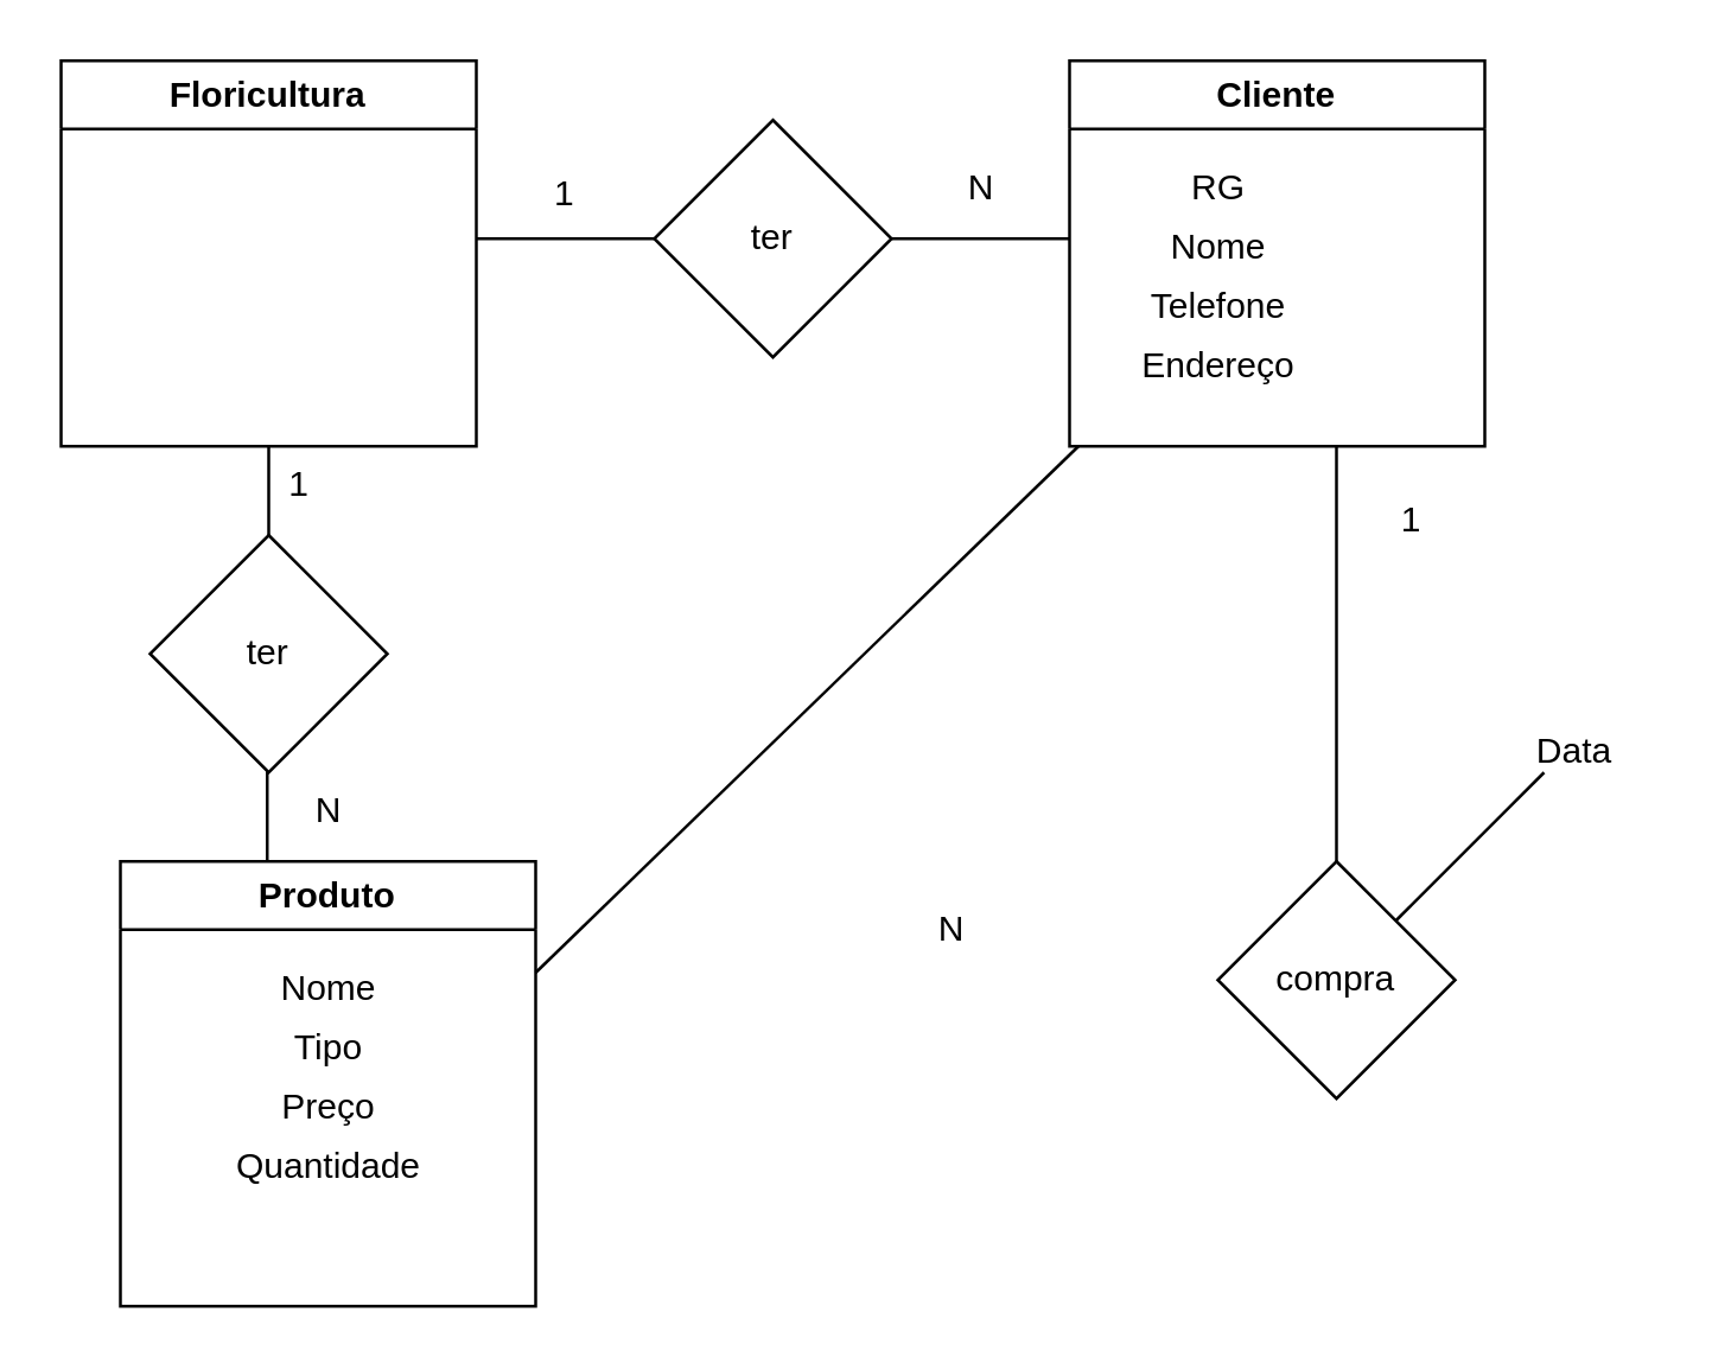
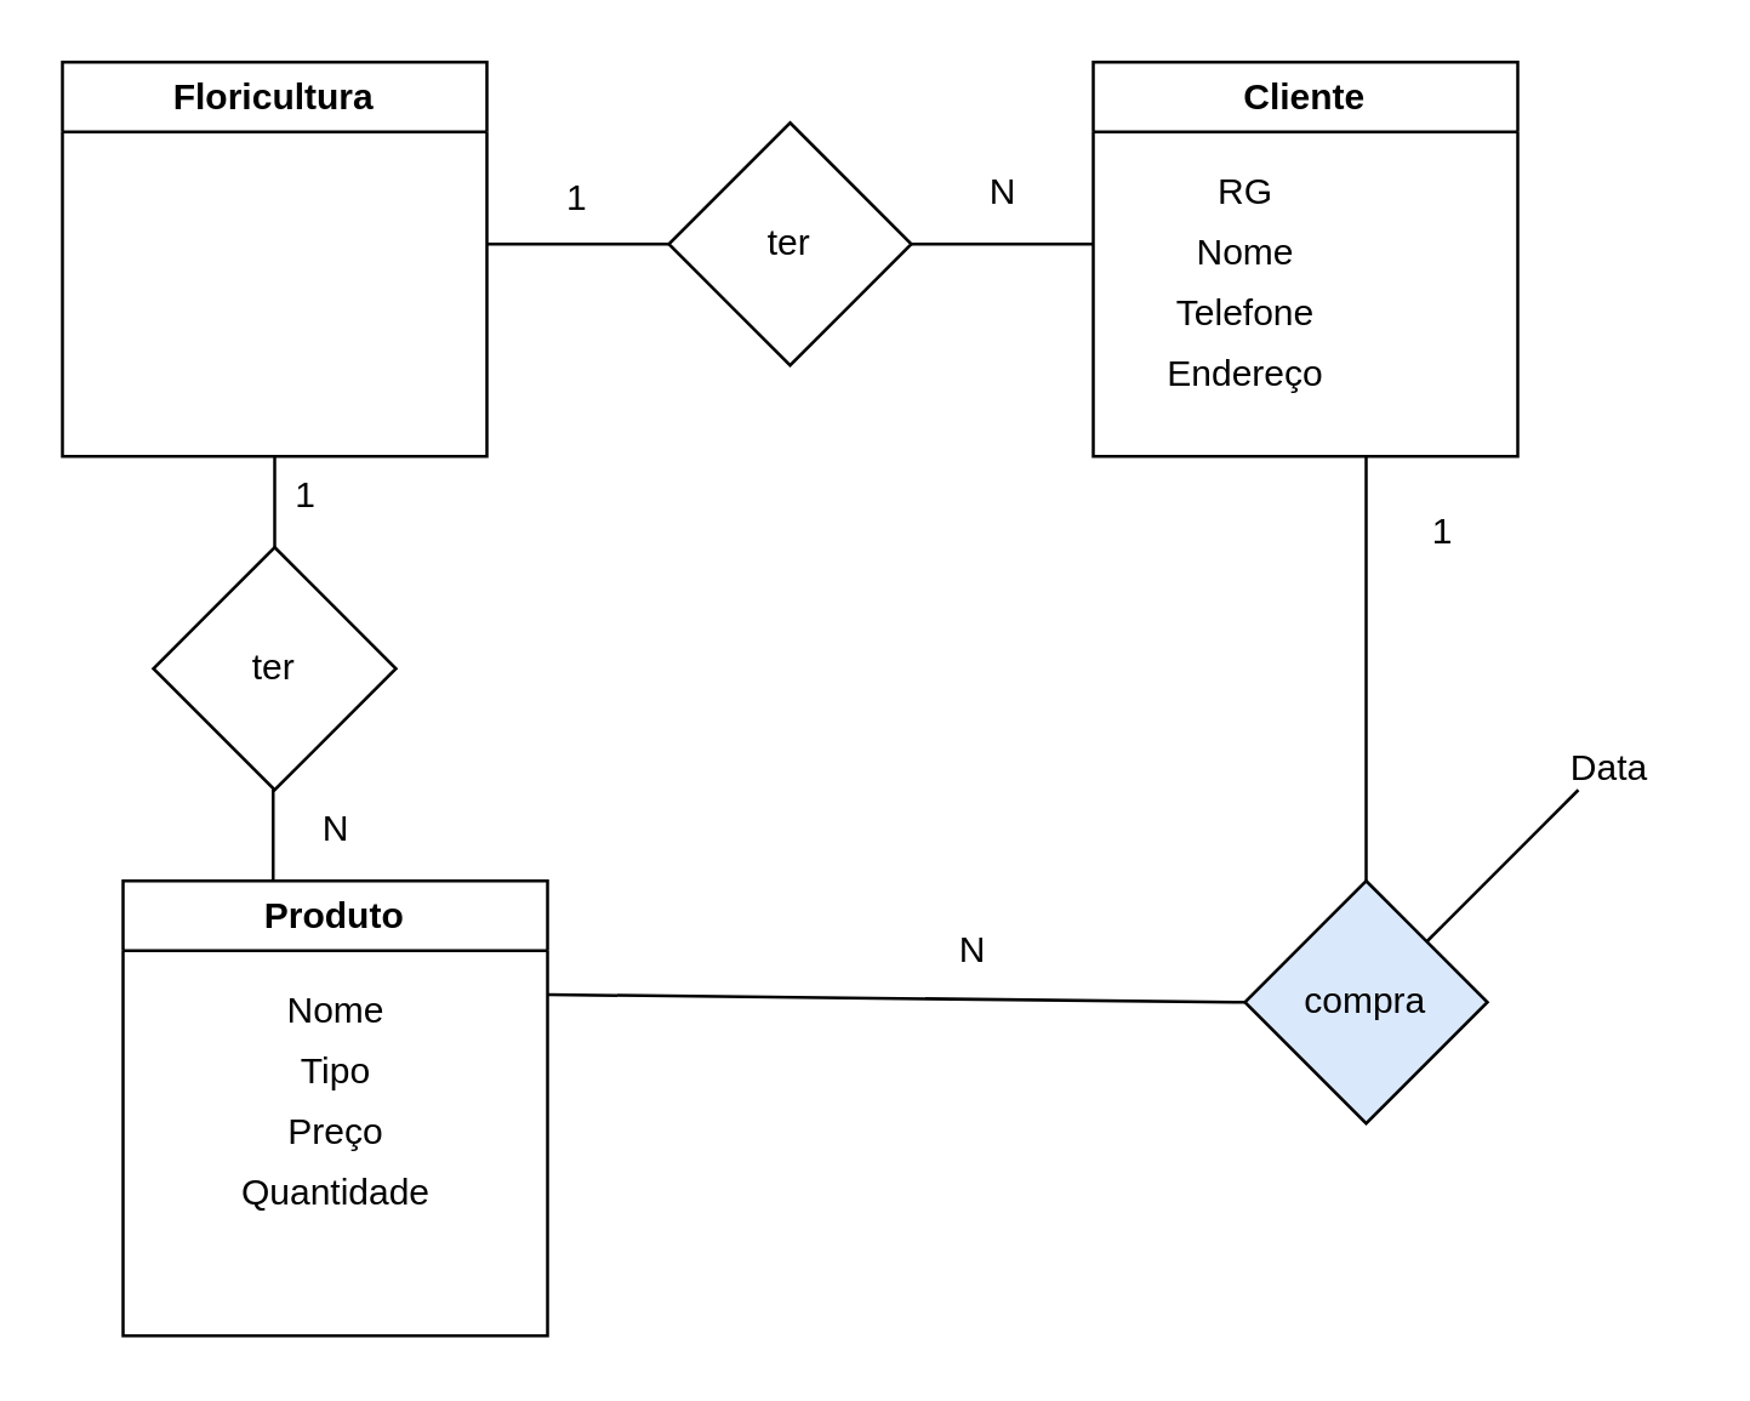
- <mxCell id="18" value="" style="endArrow=none;html=1;rounded=0;exitX=1;exitY=0.25;exitDx=0;exitDy=0;" edge="1" parent="1" source="20" target="8"><mxGeometry width="50" height="50" relative="1" as="geometry"><mxPoint x="240" y="330" as="sourcePoint" /><mxPoint x="380" y="300" as="targetPoint" /></mxGeometry></mxCell>
+ <mxCell id="18" value="" style="endArrow=none;html=1;rounded=0;entryX=0;entryY=0.5;entryDx=0;entryDy=0;exitX=1;exitY=0.25;exitDx=0;exitDy=0;" edge="1" parent="1" source="20" target="15"><mxGeometry width="50" height="50" relative="1" as="geometry"><mxPoint x="240" y="330" as="sourcePoint" /><mxPoint x="380" y="300" as="targetPoint" /></mxGeometry></mxCell>
- <mxCell id="15" value="compra" style="rhombus;whiteSpace=wrap;html=1;" vertex="1" parent="1"><mxGeometry x="410" y="290" width="80" height="80" as="geometry" /></mxCell>
+ <mxCell id="15" value="compra" style="rhombus;whiteSpace=wrap;html=1;fillColor=#dae8fc;" vertex="1" parent="1"><mxGeometry x="410" y="290" width="80" height="80" as="geometry" /></mxCell>
